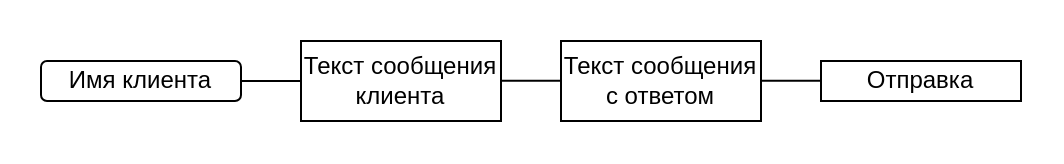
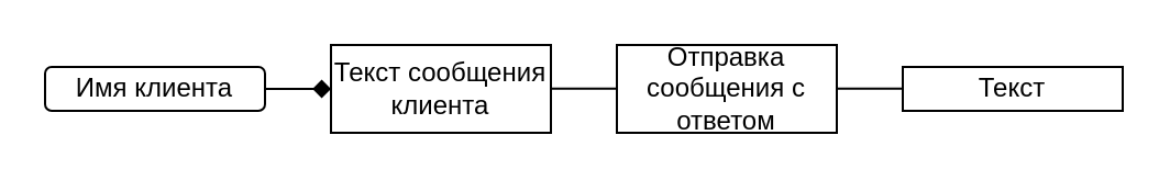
- <mxCell id="6" value="" style="endArrow=none;html=1;exitX=1;exitY=0.5;exitDx=0;exitDy=0;entryX=0;entryY=0.5;entryDx=0;entryDy=0;" edge="1" parent="1" source="2" target="3"><mxGeometry width="50" height="50" relative="1" as="geometry"><mxPoint x="170" y="230" as="sourcePoint" /><mxPoint x="170" y="90" as="targetPoint" /></mxGeometry></mxCell>
+ <mxCell id="6" value="" style="endArrow=diamond;html=1;exitX=1;exitY=0.5;exitDx=0;exitDy=0;entryX=0;entryY=0.5;entryDx=0;entryDy=0;" edge="1" parent="1" source="2" target="3"><mxGeometry width="50" height="50" relative="1" as="geometry"><mxPoint x="170" y="230" as="sourcePoint" /><mxPoint x="170" y="90" as="targetPoint" /></mxGeometry></mxCell>
- <mxCell id="4" value="Текст сообщения с ответом" style="rounded=0;whiteSpace=wrap;html=1;" vertex="1" parent="1"><mxGeometry x="280" y="20" width="100" height="40" as="geometry" /></mxCell>
+ <mxCell id="4" value="Отправка сообщения с ответом" style="rounded=0;whiteSpace=wrap;html=1;" vertex="1" parent="1"><mxGeometry x="280" y="20" width="100" height="40" as="geometry" /></mxCell>
- <mxCell id="5" value="Отправка" style="rounded=0;whiteSpace=wrap;html=1;" vertex="1" parent="1"><mxGeometry x="410" y="30" width="100" height="20" as="geometry" /></mxCell>
+ <mxCell id="5" value="Текст" style="rounded=0;whiteSpace=wrap;html=1;" vertex="1" parent="1"><mxGeometry x="410" y="30" width="100" height="20" as="geometry" /></mxCell>
